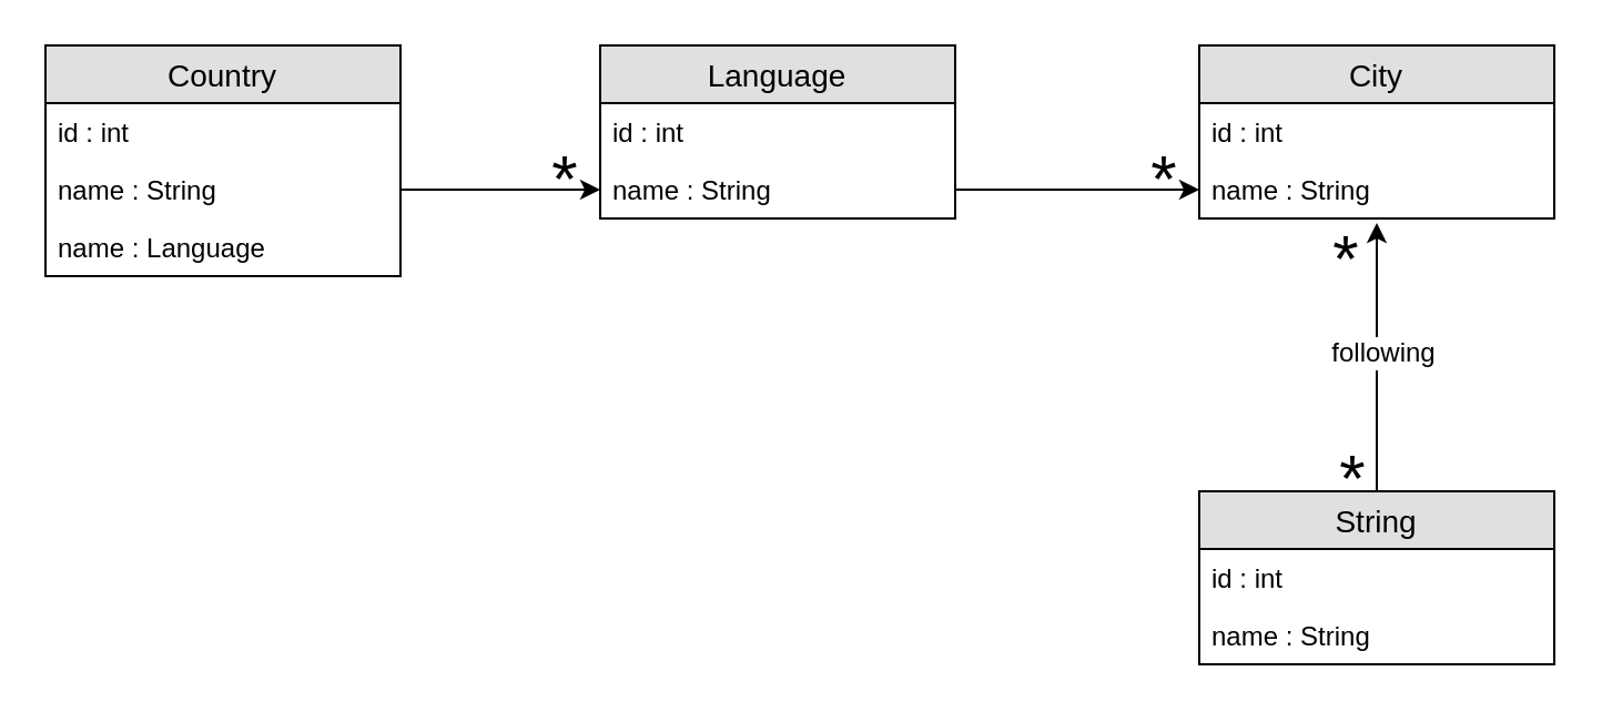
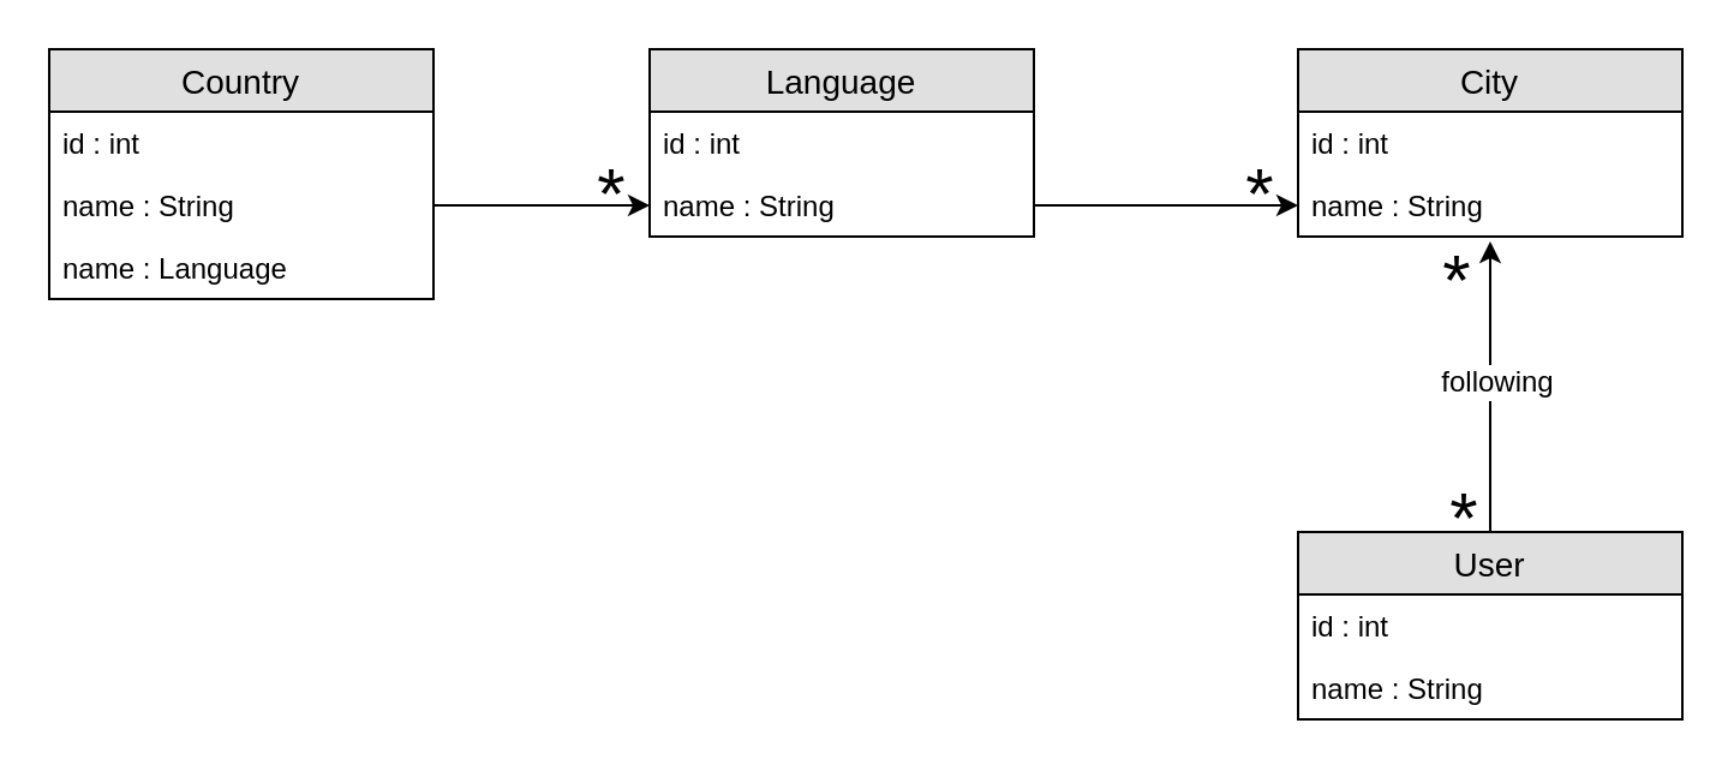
- <mxCell id="18" value="String" style="swimlane;fontStyle=0;childLayout=stackLayout;horizontal=1;startSize=26;fillColor=#e0e0e0;horizontalStack=0;resizeParent=1;resizeParentMax=0;resizeLast=0;collapsible=1;marginBottom=0;swimlaneFillColor=#ffffff;align=center;fontSize=14;" vertex="1" parent="1"><mxGeometry x="540" y="221" width="160" height="78" as="geometry" /></mxCell>
+ <mxCell id="18" value="User" style="swimlane;fontStyle=0;childLayout=stackLayout;horizontal=1;startSize=26;fillColor=#e0e0e0;horizontalStack=0;resizeParent=1;resizeParentMax=0;resizeLast=0;collapsible=1;marginBottom=0;swimlaneFillColor=#ffffff;align=center;fontSize=14;" vertex="1" parent="1"><mxGeometry x="540" y="221" width="160" height="78" as="geometry" /></mxCell>
